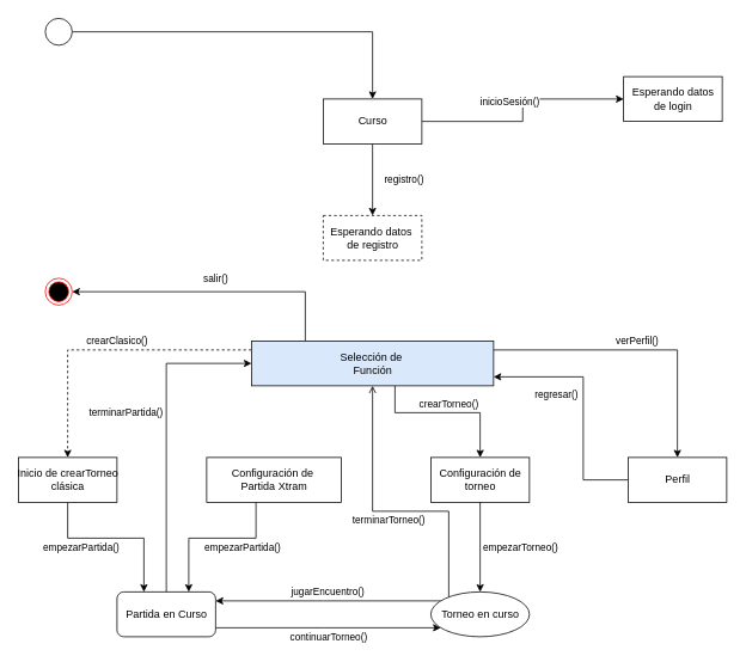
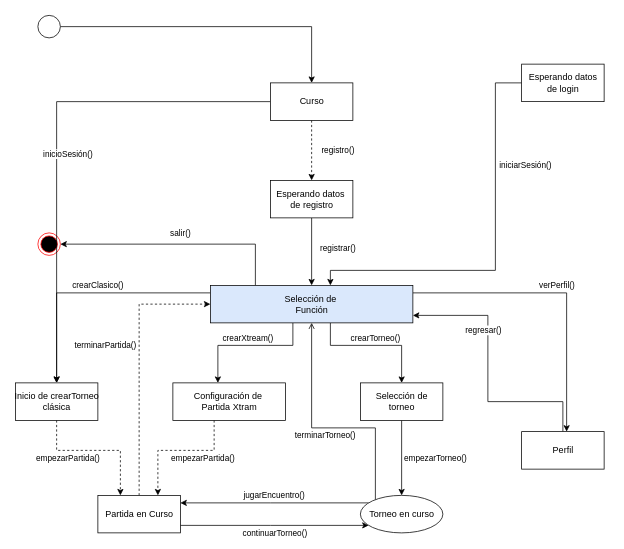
- <mxCell id="5" value="inicioSesión()" style="edgeStyle=orthogonalEdgeStyle;rounded=0;orthogonalLoop=1;jettySize=auto;html=1;" edge="1" parent="1" source="7" target="11"><mxGeometry x="0.077" y="15" relative="1" as="geometry"><mxPoint as="offset" /></mxGeometry></mxCell>
+ <mxCell id="5" value="inicioSesión()" style="edgeStyle=orthogonalEdgeStyle;rounded=0;orthogonalLoop=1;jettySize=auto;html=1;" edge="1" parent="1" source="7" target="19"><mxGeometry x="0.077" y="15" relative="1" as="geometry"><mxPoint as="offset" /></mxGeometry></mxCell>
- <mxCell id="6" value="registro()" style="edgeStyle=orthogonalEdgeStyle;rounded=0;orthogonalLoop=1;jettySize=auto;html=1;" edge="1" parent="1" source="7" target="9"><mxGeometry y="35" relative="1" as="geometry"><mxPoint as="offset" /></mxGeometry></mxCell>
+ <mxCell id="6" value="registro()" style="edgeStyle=orthogonalEdgeStyle;rounded=0;orthogonalLoop=1;jettySize=auto;html=1;dashed=1;" edge="1" parent="1" source="7" target="9"><mxGeometry y="35" relative="1" as="geometry"><mxPoint as="offset" /></mxGeometry></mxCell>
- <mxCell id="9" value="Esperando datos&amp;nbsp;&lt;br&gt;de registro" style="html=1;dashed=1;" vertex="1" parent="1"><mxGeometry x="360" y="240" width="110" height="50" as="geometry" /></mxCell>
+ <mxCell id="9" value="Esperando datos&amp;nbsp;&lt;br&gt;de registro" style="html=1;" vertex="1" parent="1"><mxGeometry x="360" y="240" width="110" height="50" as="geometry" /></mxCell>
+ <mxCell id="8" value="registrar()" style="edgeStyle=orthogonalEdgeStyle;rounded=0;orthogonalLoop=1;jettySize=auto;html=1;" edge="1" parent="1" source="9" target="17"><mxGeometry x="-0.111" y="35" relative="1" as="geometry"><mxPoint as="offset" /></mxGeometry></mxCell>
+ <mxCell id="10" value="iniciarSesión()" style="edgeStyle=orthogonalEdgeStyle;rounded=0;orthogonalLoop=1;jettySize=auto;html=1;" edge="1" parent="1" source="11" target="17"><mxGeometry x="-0.448" y="40" relative="1" as="geometry"><Array as="points"><mxPoint x="660" y="360" /><mxPoint x="440" y="360" /></Array><mxPoint as="offset" /></mxGeometry></mxCell>
- <mxCell id="12" value="crearClasico()" style="edgeStyle=orthogonalEdgeStyle;rounded=0;orthogonalLoop=1;jettySize=auto;html=1;dashed=1;" edge="1" parent="1" source="17" target="19"><mxGeometry x="-0.077" y="-10" relative="1" as="geometry"><Array as="points"><mxPoint x="75" y="390" /></Array><mxPoint as="offset" /></mxGeometry></mxCell>
+ <mxCell id="12" value="crearClasico()" style="edgeStyle=orthogonalEdgeStyle;rounded=0;orthogonalLoop=1;jettySize=auto;html=1;" edge="1" parent="1" source="17" target="19"><mxGeometry x="-0.077" y="-10" relative="1" as="geometry"><Array as="points"><mxPoint x="75" y="390" /></Array><mxPoint as="offset" /></mxGeometry></mxCell>
+ <mxCell id="13" value="crearXtream()" style="edgeStyle=orthogonalEdgeStyle;rounded=0;orthogonalLoop=1;jettySize=auto;html=1;" edge="1" parent="1" source="17" target="21"><mxGeometry y="-10" relative="1" as="geometry"><Array as="points"><mxPoint x="390" y="460" /><mxPoint x="290" y="460" /></Array><mxPoint as="offset" /></mxGeometry></mxCell>
- <mxCell id="27" value="terminarPartida()" style="edgeStyle=orthogonalEdgeStyle;rounded=0;orthogonalLoop=1;jettySize=auto;html=1;" edge="1" parent="1" source="28" target="17"><mxGeometry x="0.143" y="45" relative="1" as="geometry"><Array as="points"><mxPoint x="185" y="405" /></Array><mxPoint as="offset" /></mxGeometry></mxCell>
+ <mxCell id="27" value="terminarPartida()" style="edgeStyle=orthogonalEdgeStyle;rounded=0;orthogonalLoop=1;jettySize=auto;html=1;dashed=1;" edge="1" parent="1" source="28" target="17"><mxGeometry x="0.143" y="45" relative="1" as="geometry"><Array as="points"><mxPoint x="185" y="405" /></Array><mxPoint as="offset" /></mxGeometry></mxCell>
- <mxCell id="23" value="Configuración de&lt;br&gt;torneo" style="html=1;" vertex="1" parent="1"><mxGeometry x="480" y="510" width="110" height="50" as="geometry" /></mxCell>
+ <mxCell id="23" value="Selección de&lt;br&gt;torneo" style="html=1;" vertex="1" parent="1"><mxGeometry x="480" y="510" width="110" height="50" as="geometry" /></mxCell>
- <mxCell id="25" value="Perfil" style="html=1;" vertex="1" parent="1"><mxGeometry x="700" y="510" width="110" height="50" as="geometry" /></mxCell>
+ <mxCell id="25" value="Perfil" style="html=1;" vertex="1" parent="1"><mxGeometry x="695" y="575" width="110" height="50" as="geometry" /></mxCell>
- <mxCell id="18" value="empezarPartida()" style="edgeStyle=orthogonalEdgeStyle;rounded=0;orthogonalLoop=1;jettySize=auto;html=1;" edge="1" parent="1" source="19" target="28"><mxGeometry x="-0.568" y="18" relative="1" as="geometry"><Array as="points"><mxPoint x="75" y="600" /><mxPoint x="160" y="600" /></Array><mxPoint x="15" y="28" as="offset" /></mxGeometry></mxCell>
+ <mxCell id="18" value="empezarPartida()" style="edgeStyle=orthogonalEdgeStyle;rounded=0;orthogonalLoop=1;jettySize=auto;html=1;dashed=1;" edge="1" parent="1" source="19" target="28"><mxGeometry x="-0.568" y="18" relative="1" as="geometry"><Array as="points"><mxPoint x="75" y="600" /><mxPoint x="160" y="600" /></Array><mxPoint x="15" y="28" as="offset" /></mxGeometry></mxCell>
- <mxCell id="20" value="empezarPartida()" style="edgeStyle=orthogonalEdgeStyle;rounded=0;orthogonalLoop=1;jettySize=auto;html=1;" edge="1" parent="1" source="21" target="28"><mxGeometry x="-0.543" y="-18" relative="1" as="geometry"><Array as="points"><mxPoint x="285" y="600" /><mxPoint x="210" y="600" /></Array><mxPoint x="-15" y="28" as="offset" /></mxGeometry></mxCell>
+ <mxCell id="20" value="empezarPartida()" style="edgeStyle=orthogonalEdgeStyle;rounded=0;orthogonalLoop=1;jettySize=auto;html=1;dashed=1;" edge="1" parent="1" source="21" target="28"><mxGeometry x="-0.543" y="-18" relative="1" as="geometry"><Array as="points"><mxPoint x="285" y="600" /><mxPoint x="210" y="600" /></Array><mxPoint x="-15" y="28" as="offset" /></mxGeometry></mxCell>
- <mxCell id="28" value="Partida en Curso" style="html=1;rounded=1;" vertex="1" parent="1"><mxGeometry x="130" y="660" width="110" height="50" as="geometry" /></mxCell>
+ <mxCell id="28" value="Partida en Curso" style="html=1;" vertex="1" parent="1"><mxGeometry x="130" y="660" width="110" height="50" as="geometry" /></mxCell>
